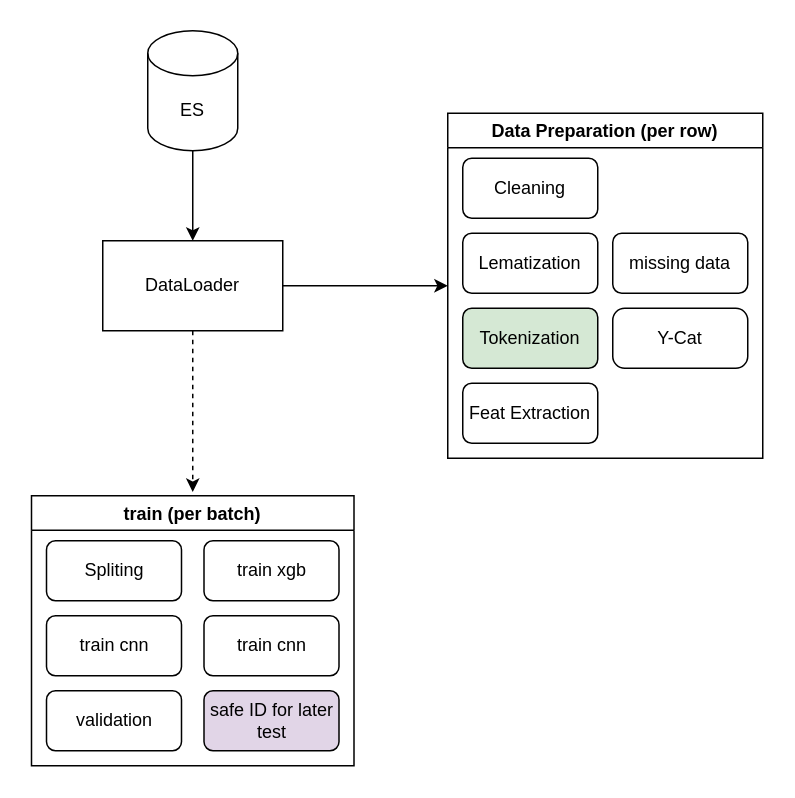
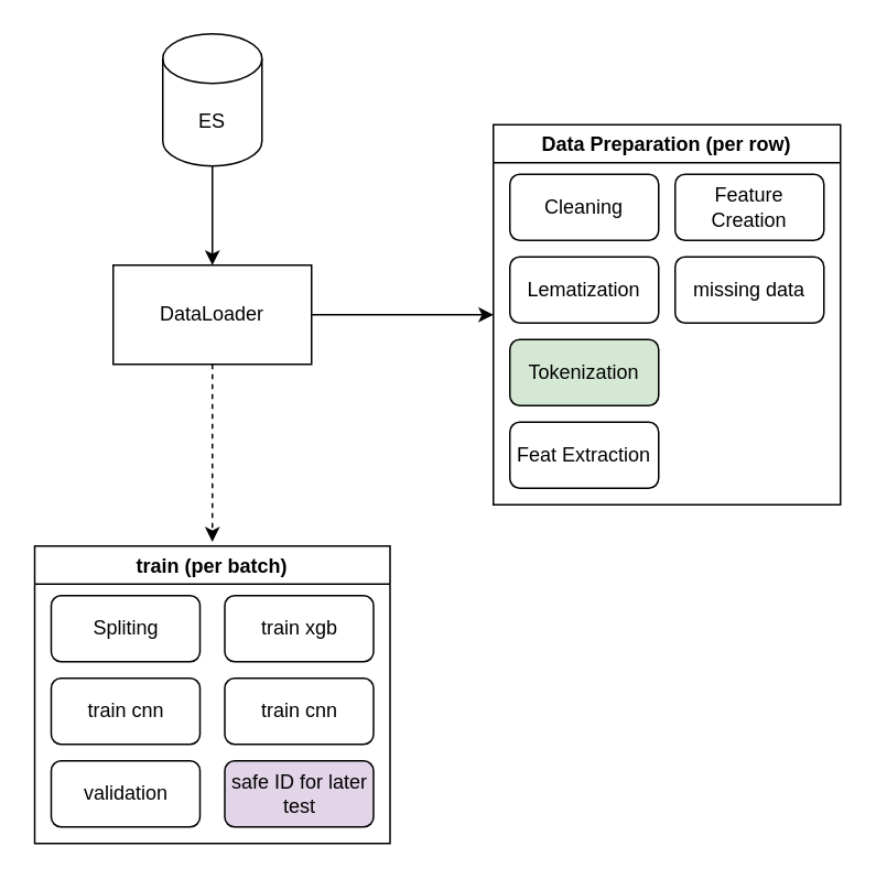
+ <mxCell id="9" value="Feature Creation" style="rounded=1;whiteSpace=wrap;html=1;" vertex="1" parent="7"><mxGeometry x="110" y="30" width="90" height="40" as="geometry" /></mxCell>
- <mxCell id="13" value="Y-Cat" style="rounded=1;whiteSpace=wrap;html=1;arcSize=20;" vertex="1" parent="7"><mxGeometry x="110" y="130" width="90" height="40" as="geometry" /></mxCell>
